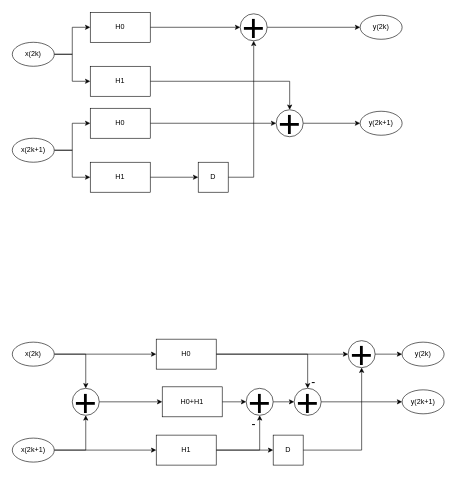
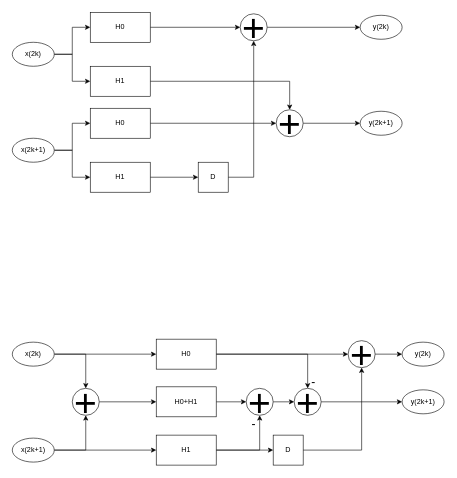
- <mxCell id="39" value="H0+H1" style="rounded=0;whiteSpace=wrap;html=1;" vertex="1" parent="1"><mxGeometry x="270" y="644.5" width="100" height="50" as="geometry" /></mxCell>
+ <mxCell id="39" value="H0+H1" style="rounded=0;whiteSpace=wrap;html=1;" vertex="1" parent="1"><mxGeometry x="260" y="644.5" width="100" height="50" as="geometry" /></mxCell>
